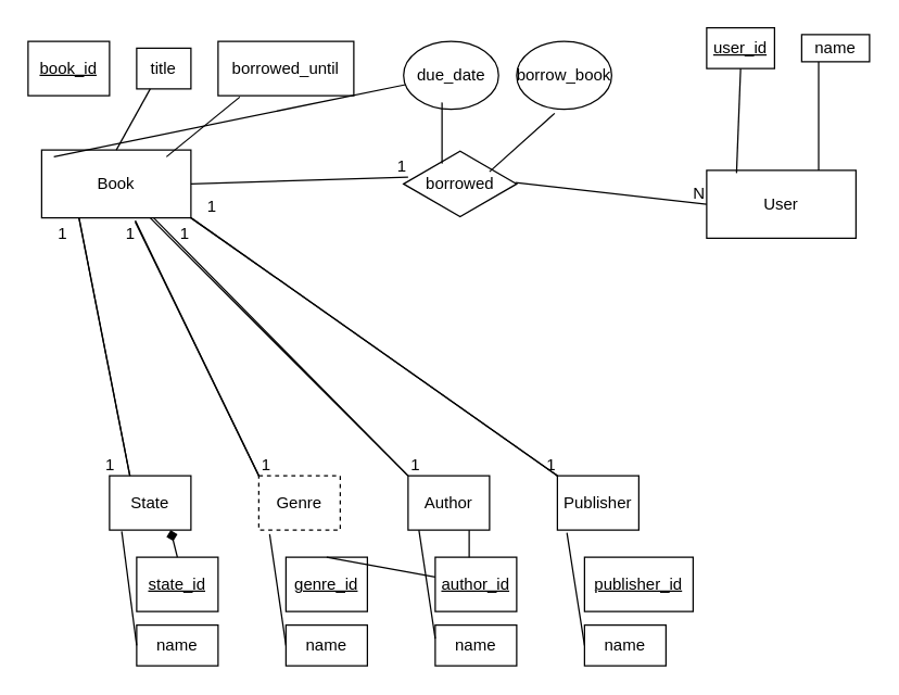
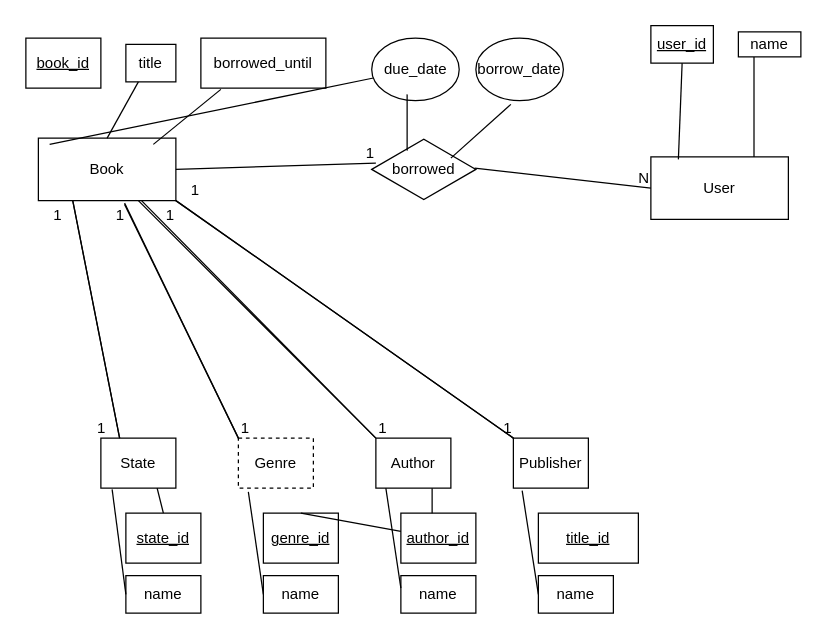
- <mxCell id="34" value="&lt;div&gt;borrow_book&lt;/div&gt;" style="ellipse;whiteSpace=wrap;html=1;" parent="1" vertex="1"><mxGeometry x="380" y="30" width="70" height="50" as="geometry" /></mxCell>
+ <mxCell id="34" value="&lt;div&gt;borrow_date&lt;/div&gt;" style="ellipse;whiteSpace=wrap;html=1;" parent="1" vertex="1"><mxGeometry x="380" y="30" width="70" height="50" as="geometry" /></mxCell>
- <mxCell id="21" value="" style="endArrow=diamond;html=1;rounded=0;entryX=0.75;entryY=1;entryDx=0;entryDy=0;exitX=0.5;exitY=0;exitDx=0;exitDy=0;" parent="1" source="10" target="9" edge="1"><mxGeometry width="50" height="50" relative="1" as="geometry"><mxPoint x="370" y="730" as="sourcePoint" /><mxPoint x="420" y="680" as="targetPoint" /></mxGeometry></mxCell>
+ <mxCell id="21" value="" style="endArrow=none;html=1;rounded=0;entryX=0.75;entryY=1;entryDx=0;entryDy=0;exitX=0.5;exitY=0;exitDx=0;exitDy=0;" parent="1" source="10" target="9" edge="1"><mxGeometry width="50" height="50" relative="1" as="geometry"><mxPoint x="370" y="730" as="sourcePoint" /><mxPoint x="420" y="680" as="targetPoint" /></mxGeometry></mxCell>
- <mxCell id="19" value="&lt;u&gt;publisher_id&lt;/u&gt;" style="rounded=0;whiteSpace=wrap;html=1;" parent="1" vertex="1"><mxGeometry x="430" y="410" width="80" height="40" as="geometry" /></mxCell>
+ <mxCell id="19" value="&lt;u&gt;title_id&lt;/u&gt;" style="rounded=0;whiteSpace=wrap;html=1;" parent="1" vertex="1"><mxGeometry x="430" y="410" width="80" height="40" as="geometry" /></mxCell>
